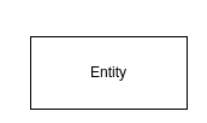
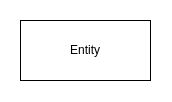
- <mxCell id="2" value="Entity" style="whiteSpace=wrap;html=1;align=center;" vertex="1" parent="1"><mxGeometry x="25" y="30" width="130" height="60" as="geometry" /></mxCell>
+ <mxCell id="2" value="Entity" style="whiteSpace=wrap;html=1;align=center;" vertex="1" parent="1"><mxGeometry x="20" y="20" width="130" height="60" as="geometry" /></mxCell>
